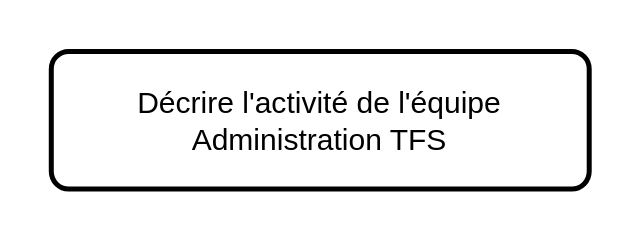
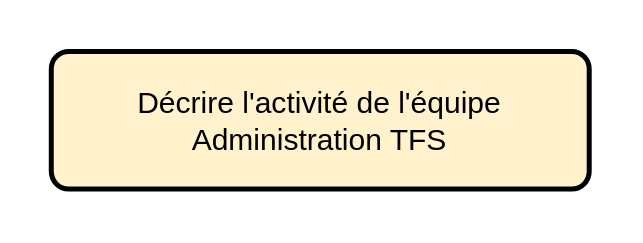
- <mxCell id="2" value="Décrire l'activité de l'équipe Administration TFS" style="rounded=1;absoluteArcSize=1;arcSize=14;whiteSpace=wrap;strokeWidth=2;" vertex="1" parent="1"><mxGeometry x="20" y="20" width="215" height="55" as="geometry" /></mxCell>
+ <mxCell id="2" value="Décrire l'activité de l'équipe Administration TFS" style="rounded=1;absoluteArcSize=1;arcSize=14;whiteSpace=wrap;strokeWidth=2;fillColor=#fff2cc;" vertex="1" parent="1"><mxGeometry x="20" y="20" width="215" height="55" as="geometry" /></mxCell>
